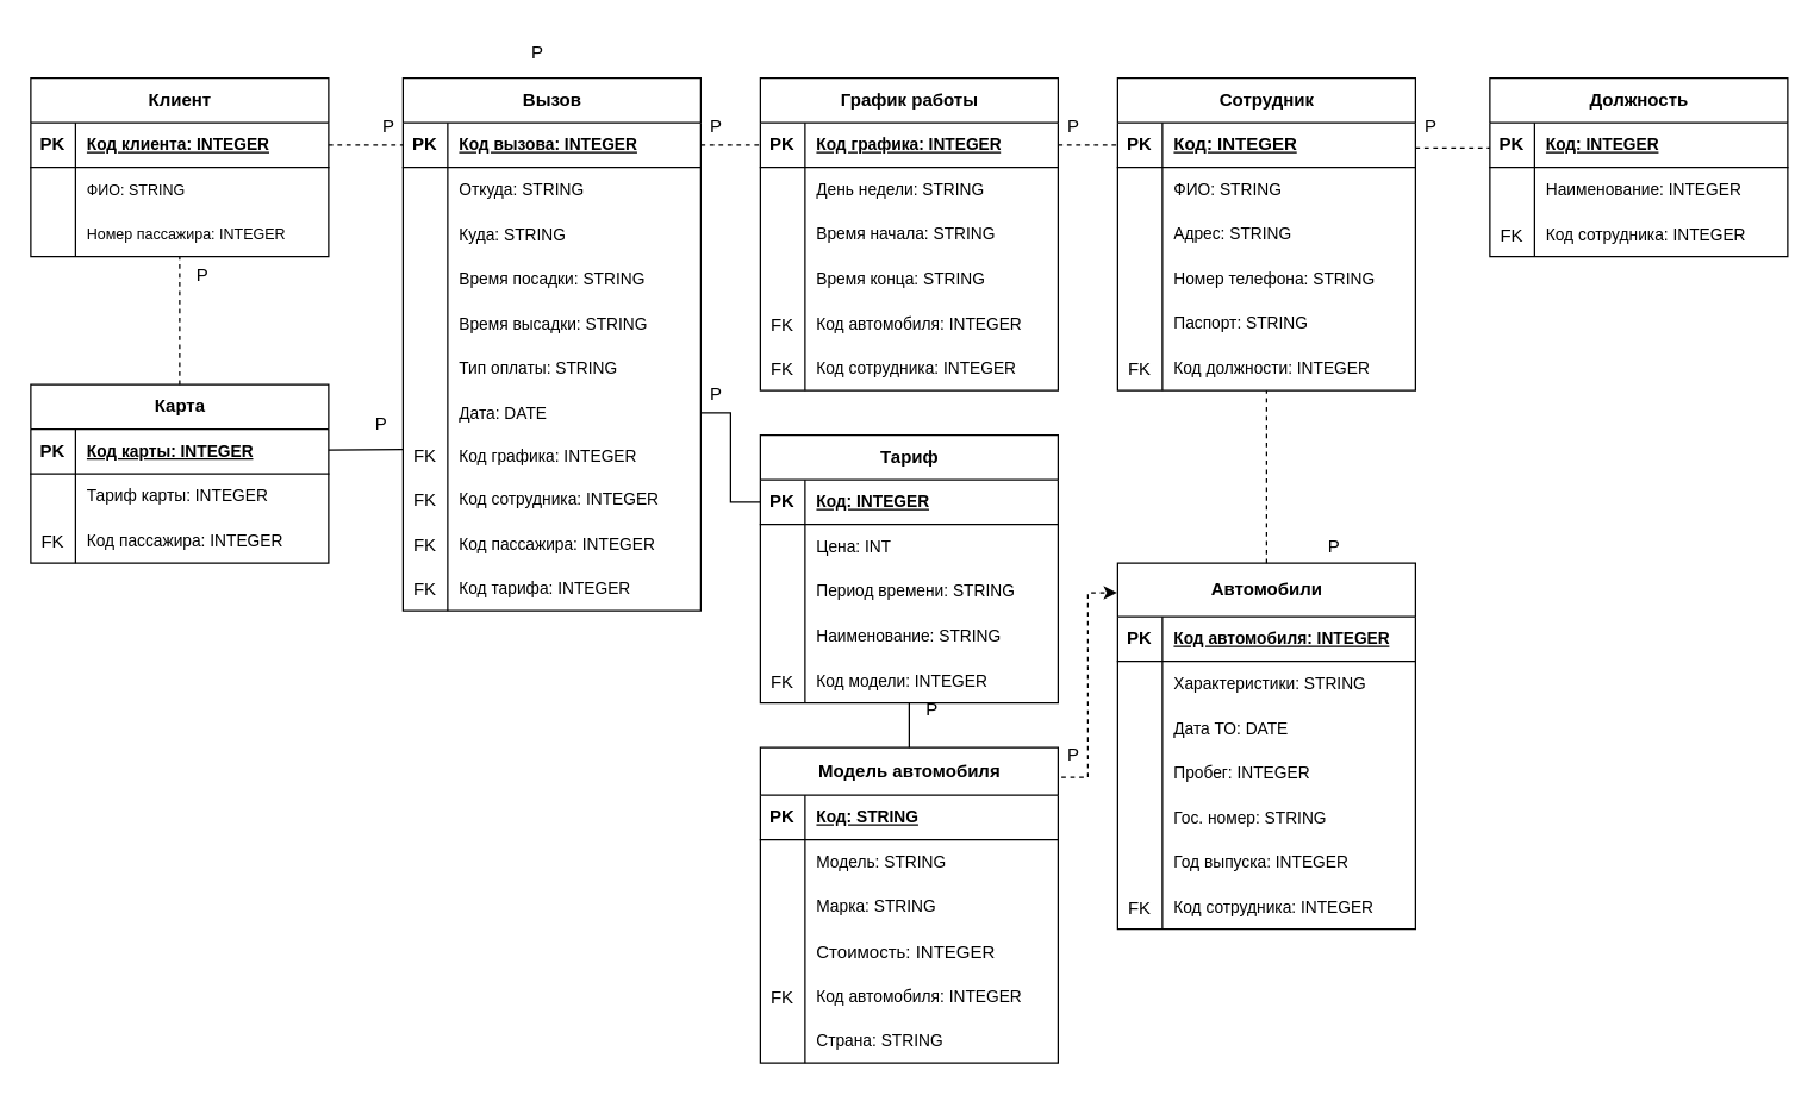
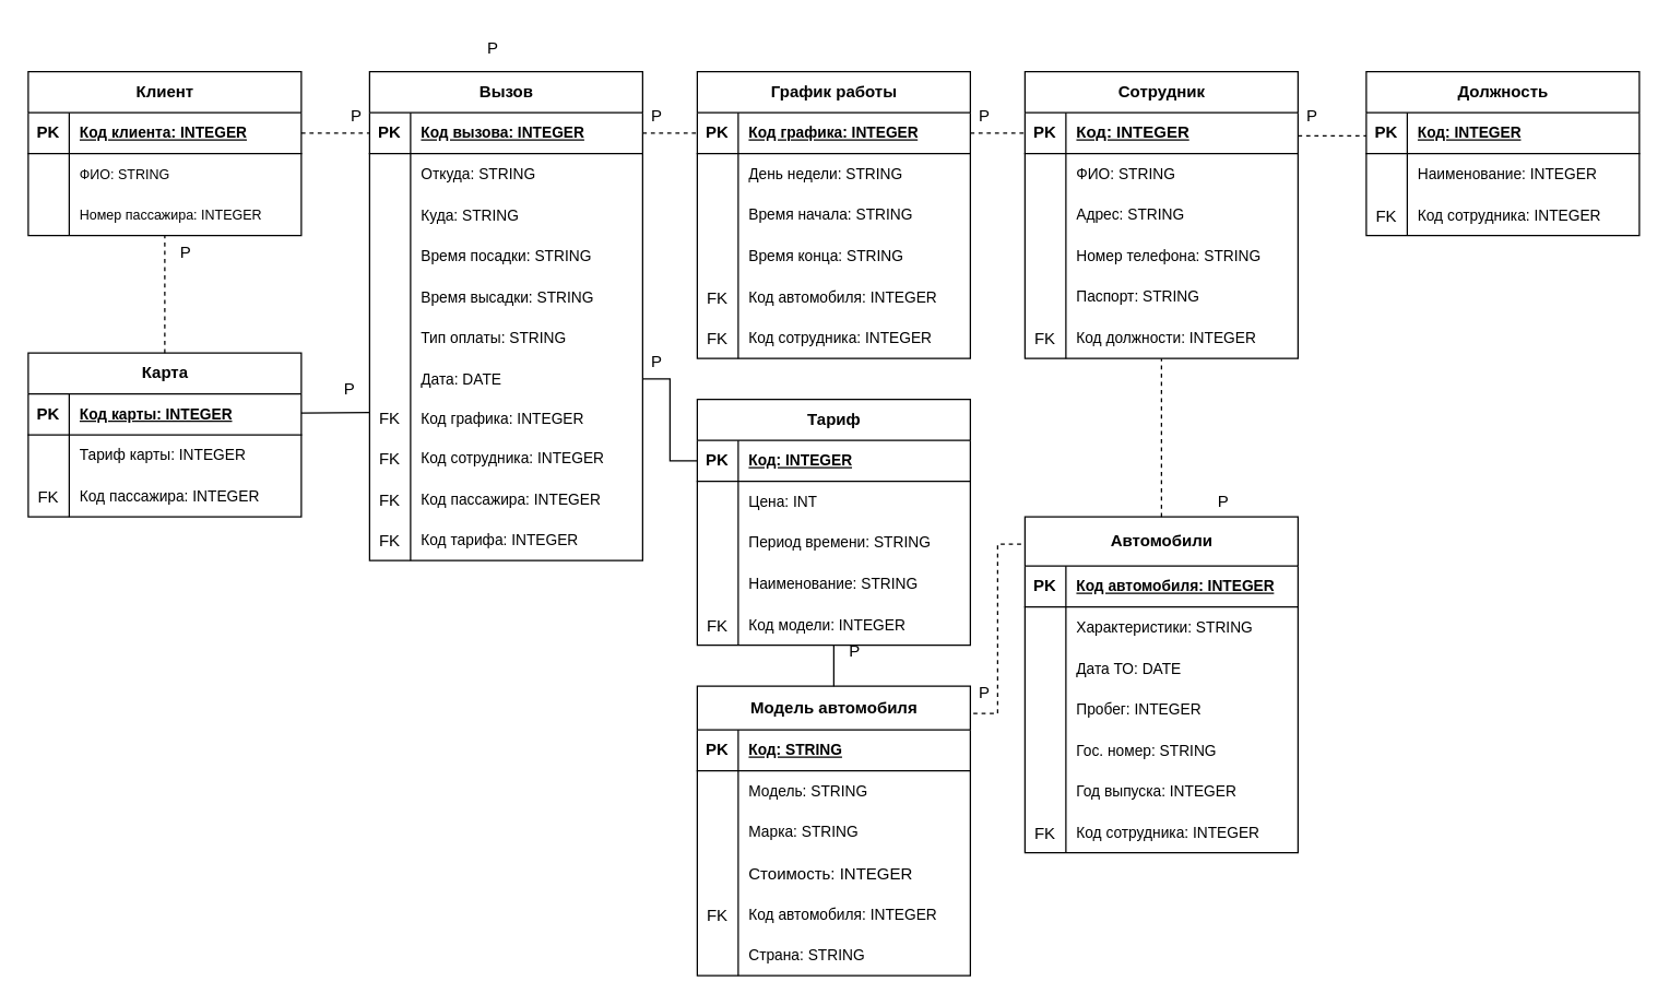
- <mxCell id="173" value="" style="endArrow=classic;dashed=1;html=1;rounded=0;exitX=1.011;exitY=0.094;exitDx=0;exitDy=0;exitPerimeter=0;entryX=-0.002;entryY=0.081;entryDx=0;entryDy=0;entryPerimeter=0;" edge="1" parent="1" source="103" target="36"><mxGeometry width="50" height="50" relative="1" as="geometry"><mxPoint x="730" y="442" as="sourcePoint" /><mxPoint x="730" y="356" as="targetPoint" /><Array as="points"><mxPoint x="730" y="522" /><mxPoint x="730" y="398" /></Array></mxGeometry></mxCell>
+ <mxCell id="173" value="" style="endArrow=none;dashed=1;html=1;rounded=0;exitX=1.011;exitY=0.094;exitDx=0;exitDy=0;exitPerimeter=0;entryX=-0.002;entryY=0.081;entryDx=0;entryDy=0;entryPerimeter=0;" edge="1" parent="1" source="103" target="36"><mxGeometry width="50" height="50" relative="1" as="geometry"><mxPoint x="730" y="442" as="sourcePoint" /><mxPoint x="730" y="356" as="targetPoint" /><Array as="points"><mxPoint x="730" y="522" /><mxPoint x="730" y="398" /></Array></mxGeometry></mxCell>
